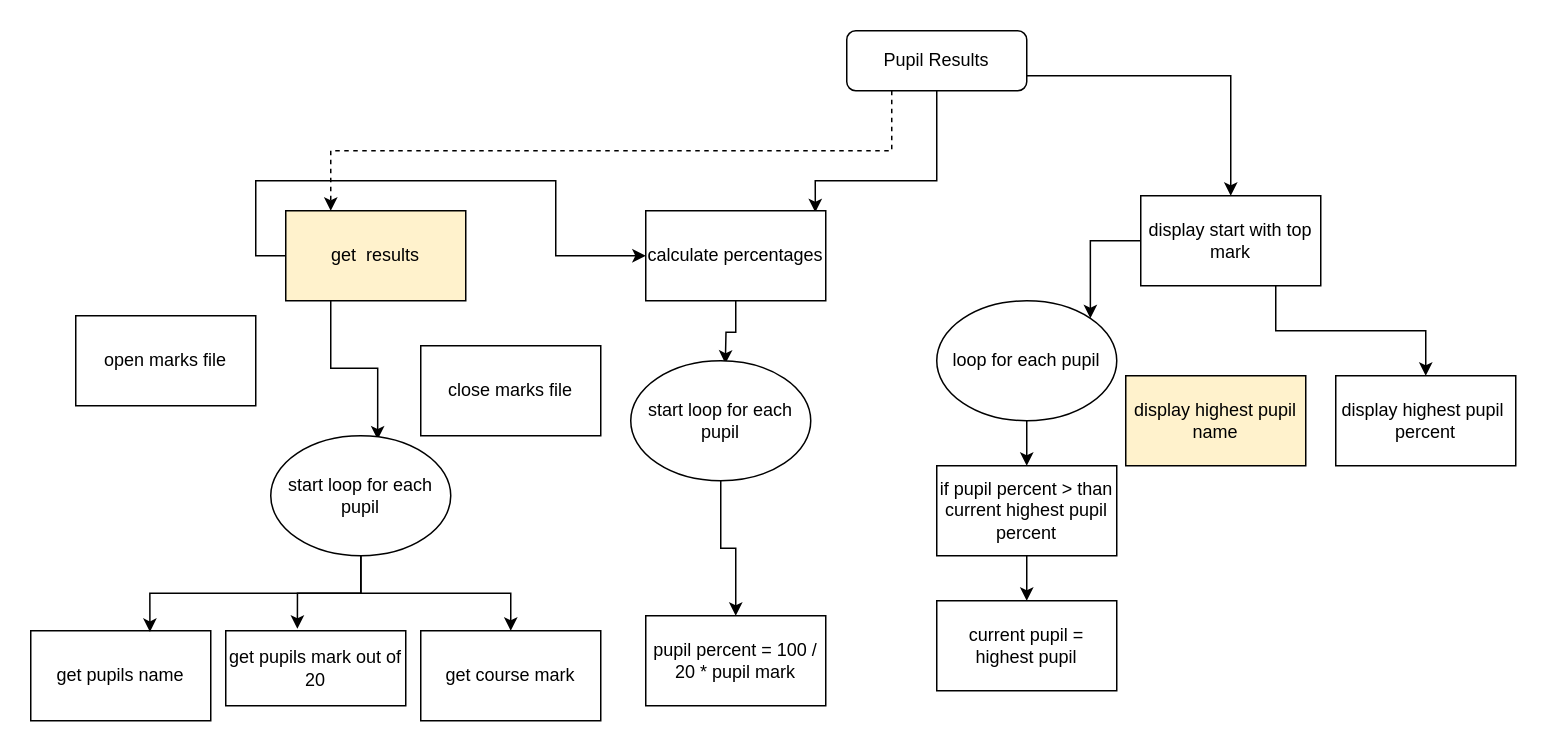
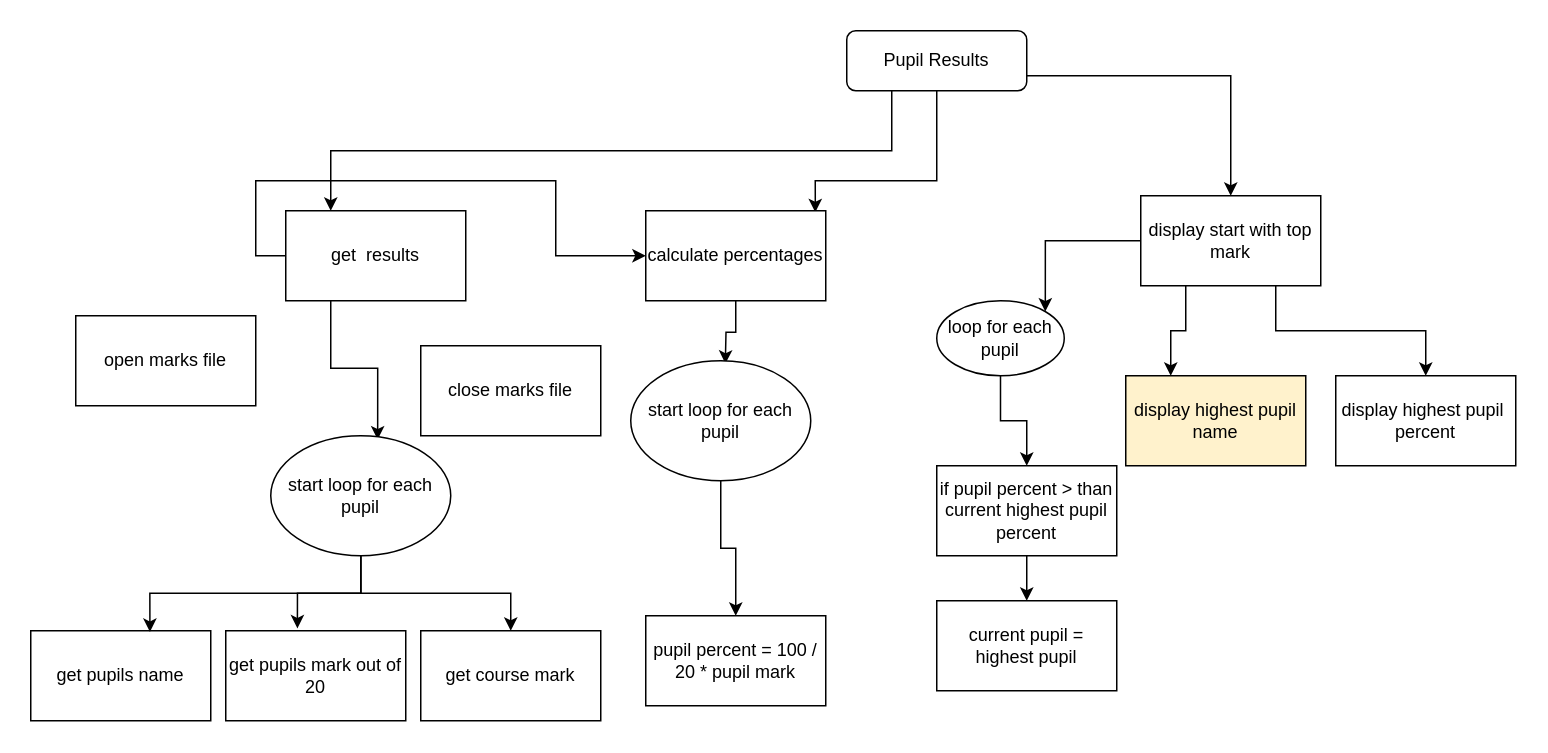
- <mxCell id="2" style="edgeStyle=orthogonalEdgeStyle;rounded=0;orthogonalLoop=1;jettySize=auto;html=1;exitX=0.25;exitY=1;exitDx=0;exitDy=0;entryX=0.25;entryY=0;entryDx=0;entryDy=0;dashed=1;" edge="1" parent="1" source="5" target="8"><mxGeometry relative="1" as="geometry" /></mxCell>
+ <mxCell id="2" style="edgeStyle=orthogonalEdgeStyle;rounded=0;orthogonalLoop=1;jettySize=auto;html=1;exitX=0.25;exitY=1;exitDx=0;exitDy=0;entryX=0.25;entryY=0;entryDx=0;entryDy=0;" edge="1" parent="1" source="5" target="8"><mxGeometry relative="1" as="geometry" /></mxCell>
- <mxCell id="8" value="get&amp;nbsp; results" style="rounded=0;whiteSpace=wrap;html=1;fillColor=#fff2cc;" vertex="1" parent="1"><mxGeometry x="190" y="140" width="120" height="60" as="geometry" /></mxCell>
+ <mxCell id="8" value="get&amp;nbsp; results" style="rounded=0;whiteSpace=wrap;html=1;" vertex="1" parent="1"><mxGeometry x="190" y="140" width="120" height="60" as="geometry" /></mxCell>
+ <mxCell id="11" style="edgeStyle=orthogonalEdgeStyle;rounded=0;orthogonalLoop=1;jettySize=auto;html=1;exitX=0.25;exitY=1;exitDx=0;exitDy=0;entryX=0.25;entryY=0;entryDx=0;entryDy=0;" edge="1" parent="1" source="14" target="21"><mxGeometry relative="1" as="geometry" /></mxCell>
- <mxCell id="33" value="loop for each pupil" style="ellipse;whiteSpace=wrap;html=1;" vertex="1" parent="1"><mxGeometry x="624" y="200" width="120" height="80" as="geometry" /></mxCell>
+ <mxCell id="33" value="loop for each pupil" style="ellipse;whiteSpace=wrap;html=1;" vertex="1" parent="1"><mxGeometry x="624" y="200" width="85" height="50" as="geometry" /></mxCell>
- <mxCell id="16" value="get pupils mark out of 20" style="rounded=0;whiteSpace=wrap;html=1;" vertex="1" parent="1"><mxGeometry x="150" y="420" width="120" height="50" as="geometry" /></mxCell>
+ <mxCell id="16" value="get pupils mark out of 20" style="rounded=0;whiteSpace=wrap;html=1;" vertex="1" parent="1"><mxGeometry x="150" y="420" width="120" height="60" as="geometry" /></mxCell>
